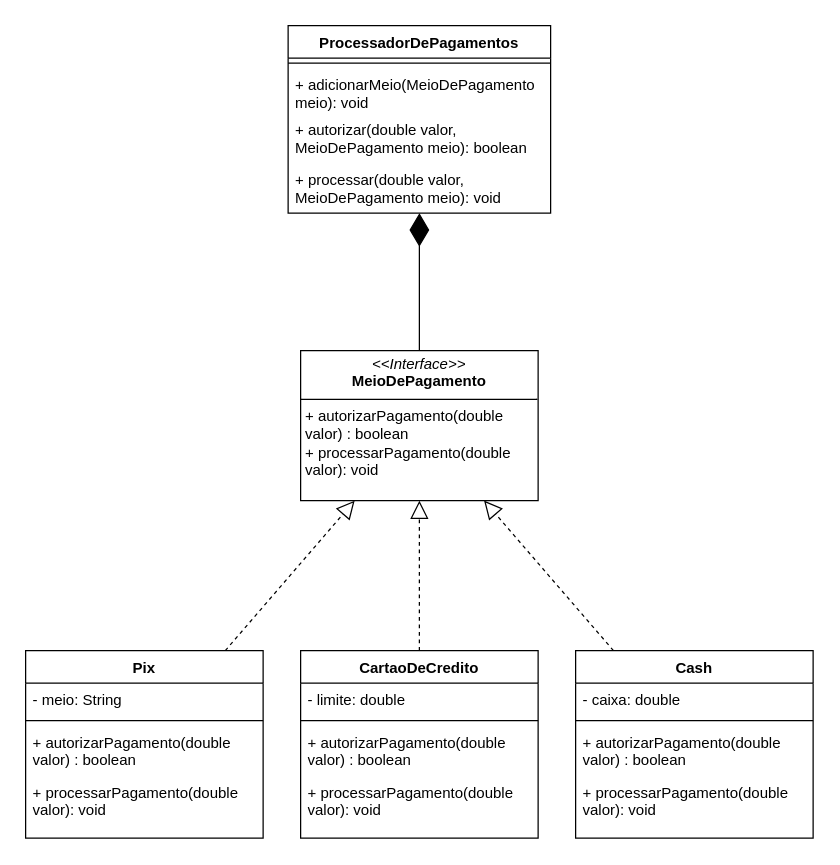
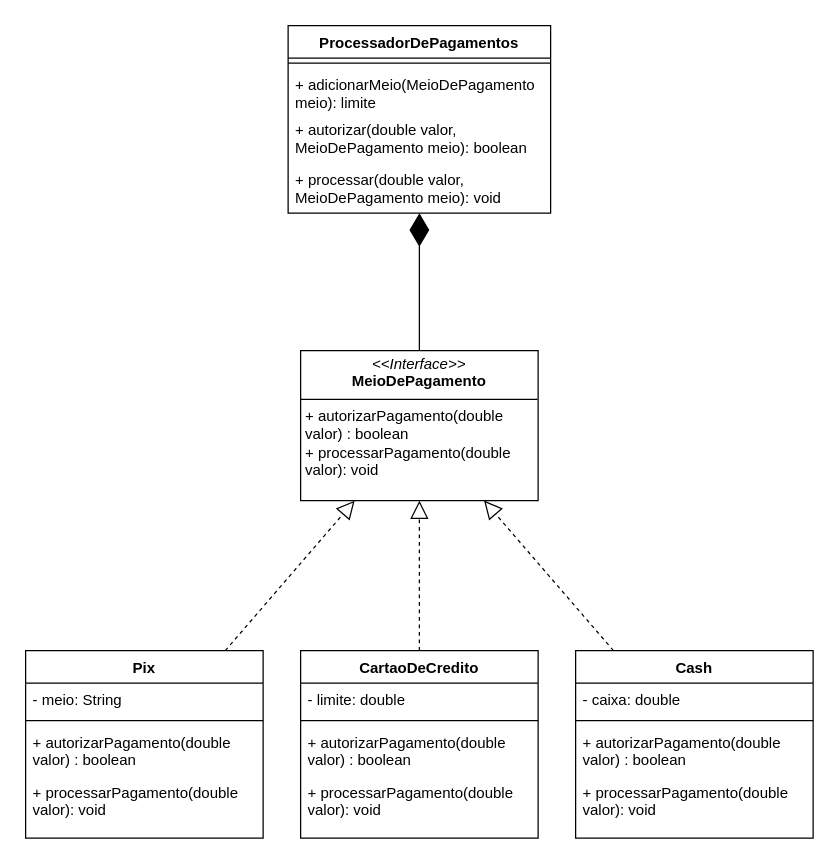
- <mxCell id="23" value="+ adicionarMeio(MeioDePagamento meio): void" style="text;strokeColor=none;fillColor=none;align=left;verticalAlign=top;spacingLeft=4;spacingRight=4;overflow=hidden;rotatable=0;points=[[0,0.5],[1,0.5]];portConstraint=eastwest;whiteSpace=wrap;html=1;" vertex="1" parent="21"><mxGeometry y="34" width="210" height="36" as="geometry" /></mxCell>
+ <mxCell id="23" value="+ adicionarMeio(MeioDePagamento meio): limite" style="text;strokeColor=none;fillColor=none;align=left;verticalAlign=top;spacingLeft=4;spacingRight=4;overflow=hidden;rotatable=0;points=[[0,0.5],[1,0.5]];portConstraint=eastwest;whiteSpace=wrap;html=1;" vertex="1" parent="21"><mxGeometry y="34" width="210" height="36" as="geometry" /></mxCell>
